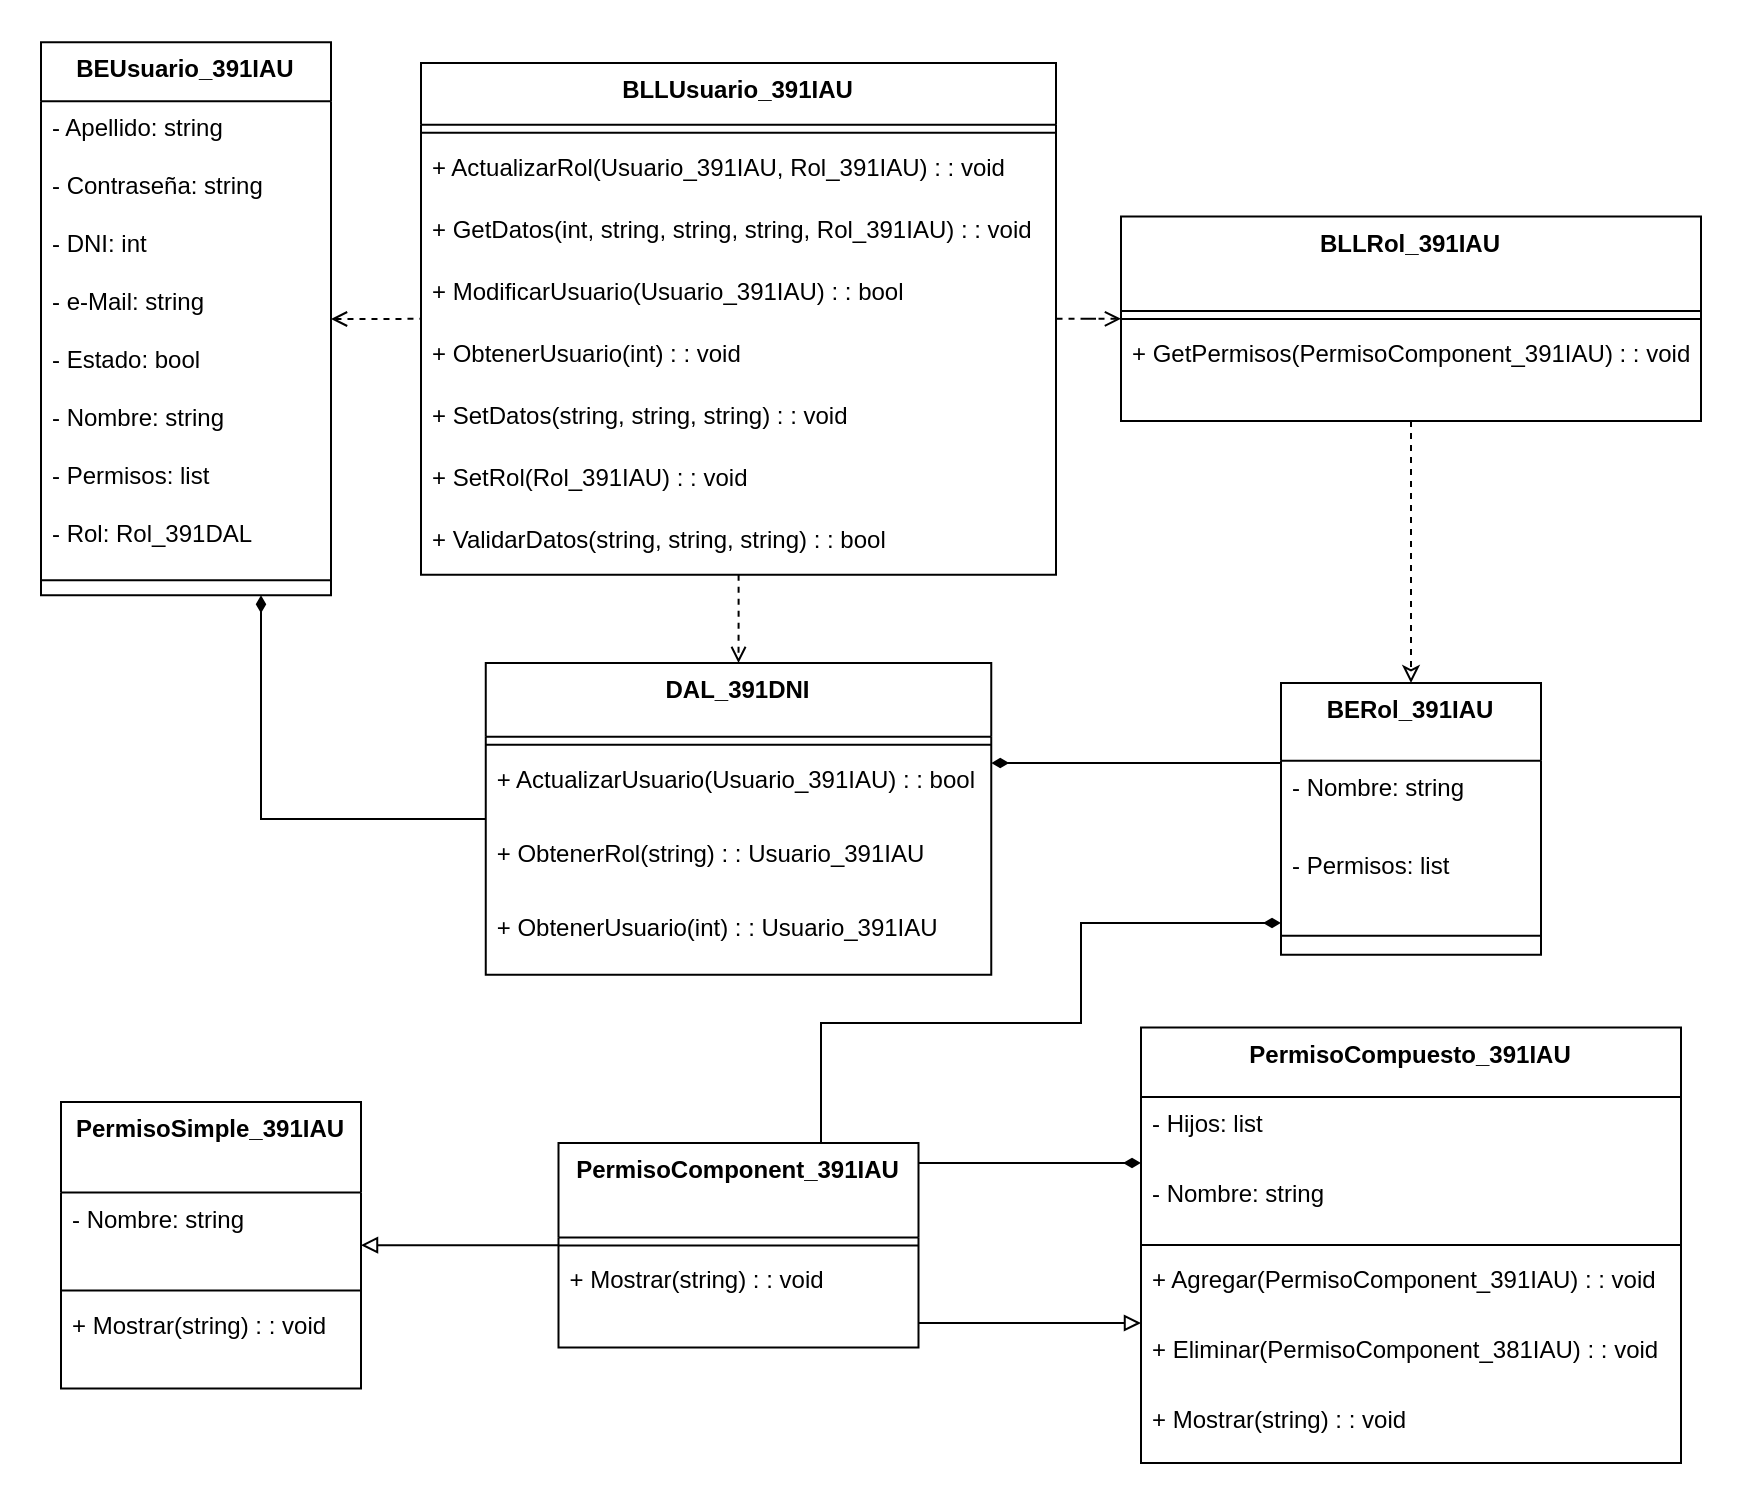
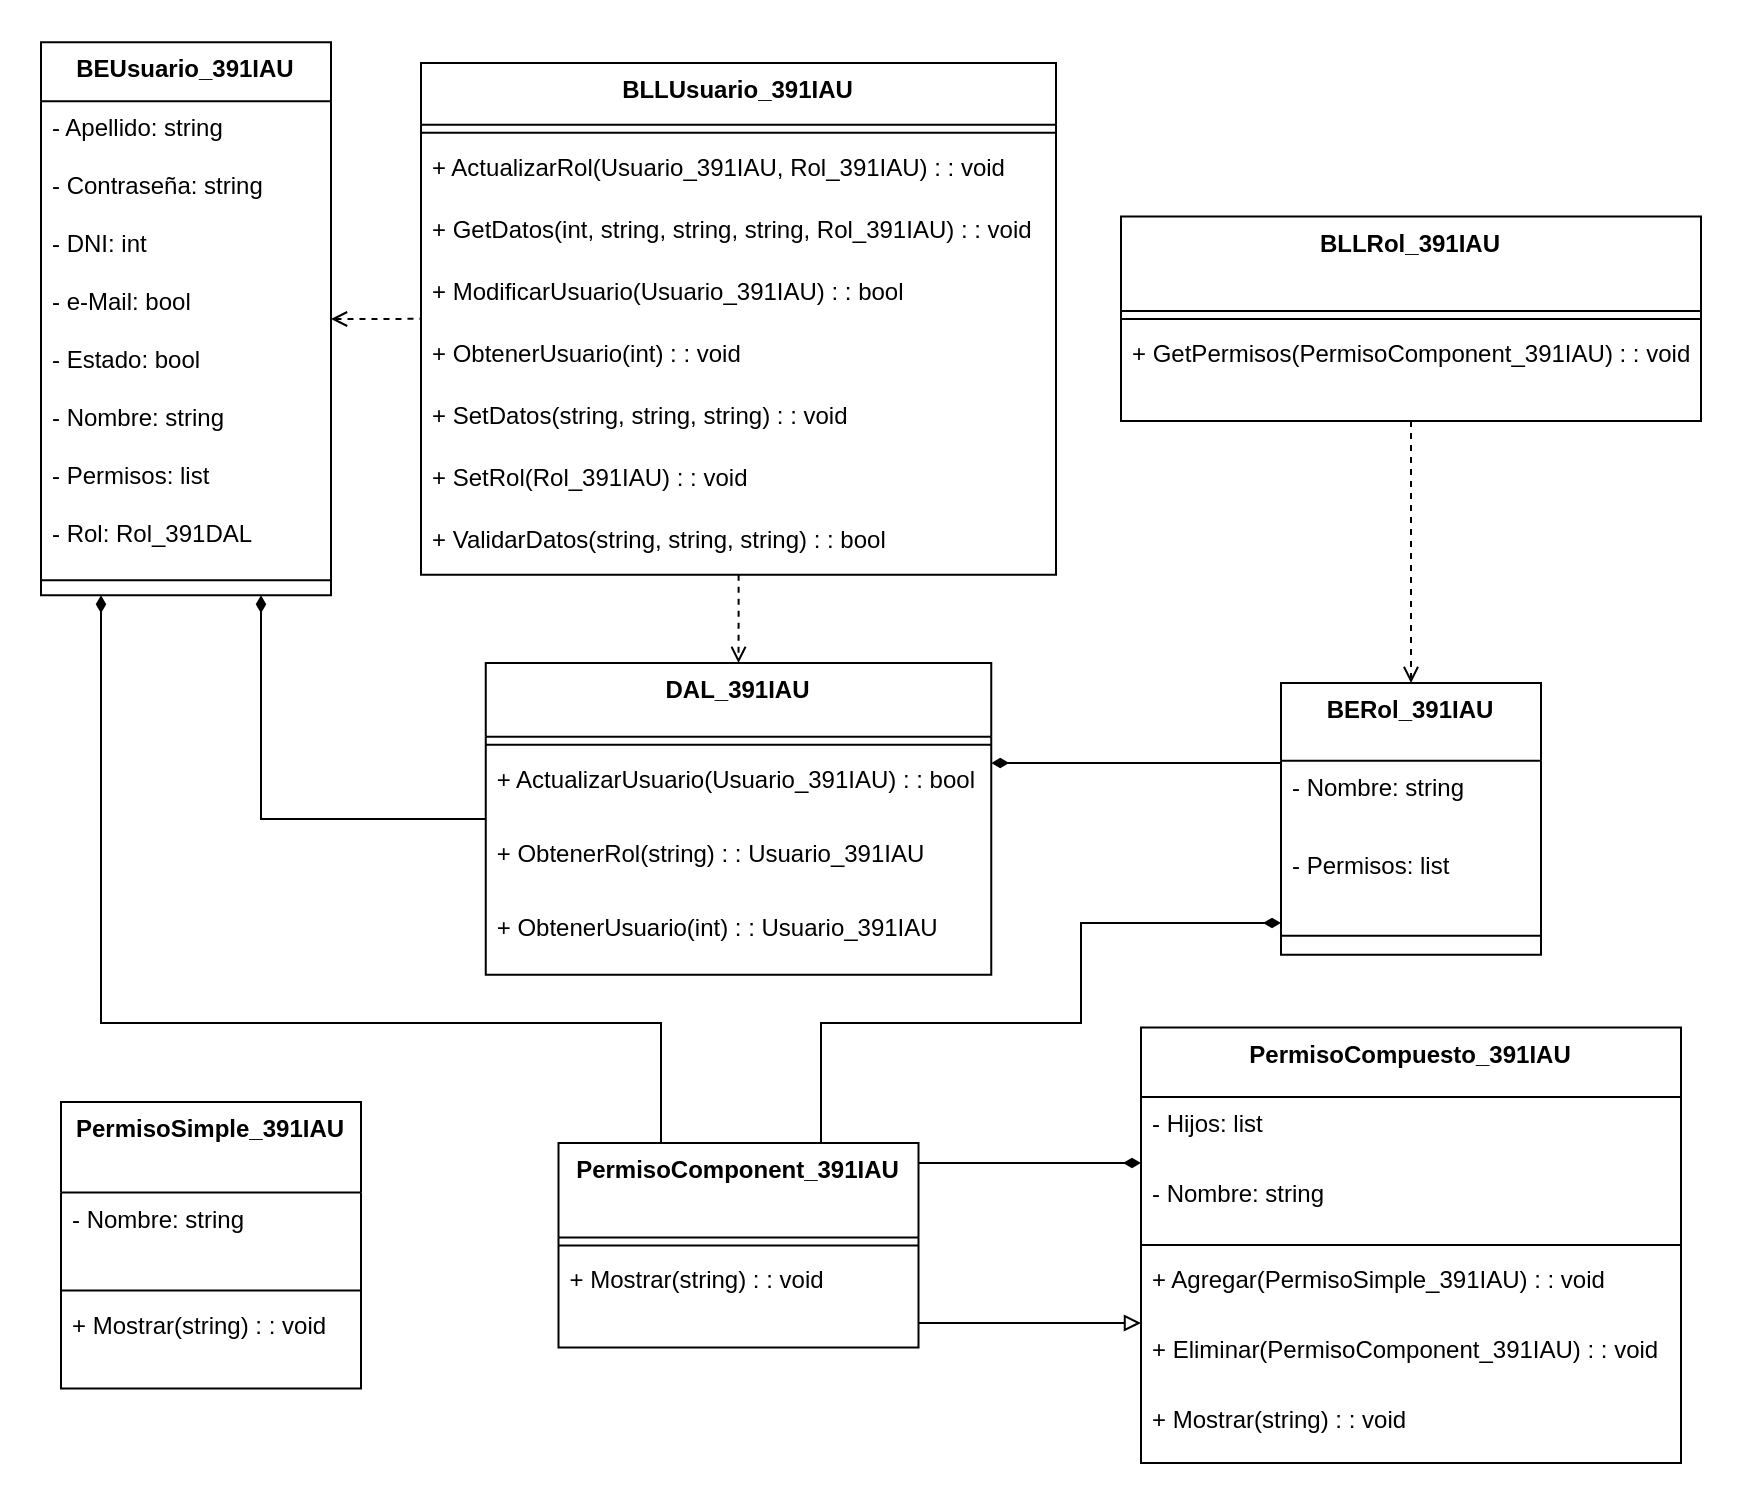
- <mxCell id="7" value="- e-Mail: string" style="text;strokeColor=none;fillColor=none;align=left;verticalAlign=top;spacingLeft=4;spacingRight=4;overflow=hidden;rotatable=0;points=[[0,0.5],[1,0.5]];portConstraint=eastwest;" parent="3" vertex="1"><mxGeometry y="116.474" width="145" height="29" as="geometry" /></mxCell>
+ <mxCell id="7" value="- e-Mail: bool" style="text;strokeColor=none;fillColor=none;align=left;verticalAlign=top;spacingLeft=4;spacingRight=4;overflow=hidden;rotatable=0;points=[[0,0.5],[1,0.5]];portConstraint=eastwest;" parent="3" vertex="1"><mxGeometry y="116.474" width="145" height="29" as="geometry" /></mxCell>
- <mxCell id="47" style="edgeStyle=orthogonalEdgeStyle;rounded=0;orthogonalLoop=1;jettySize=auto;html=1;endArrow=none;startFill=0;startArrow=open;dashed=1;" parent="1" source="49" target="14" edge="1"><mxGeometry relative="1" as="geometry" /></mxCell>
- <mxCell id="48" style="edgeStyle=orthogonalEdgeStyle;rounded=0;orthogonalLoop=1;jettySize=auto;html=1;dashed=1;endArrow=classic;endFill=0;" parent="1" source="49" target="43" edge="1"><mxGeometry relative="1" as="geometry" /></mxCell>
+ <mxCell id="48" style="edgeStyle=orthogonalEdgeStyle;rounded=0;orthogonalLoop=1;jettySize=auto;html=1;dashed=1;endArrow=open;endFill=0;" parent="1" source="49" target="43" edge="1"><mxGeometry relative="1" as="geometry" /></mxCell>
- <mxCell id="53" value="DAL_391DNI" style="swimlane;fontStyle=1;align=center;verticalAlign=top;childLayout=stackLayout;horizontal=1;startSize=36.889;horizontalStack=0;resizeParent=1;resizeParentMax=0;resizeLast=0;collapsible=0;marginBottom=0;" parent="1" vertex="1"><mxGeometry x="242.38" y="331" width="252.75" height="155.889" as="geometry" /></mxCell>
+ <mxCell id="53" value="DAL_391IAU" style="swimlane;fontStyle=1;align=center;verticalAlign=top;childLayout=stackLayout;horizontal=1;startSize=36.889;horizontalStack=0;resizeParent=1;resizeParentMax=0;resizeLast=0;collapsible=0;marginBottom=0;" parent="1" vertex="1"><mxGeometry x="242.38" y="331" width="252.75" height="155.889" as="geometry" /></mxCell>
+ <mxCell id="24" style="edgeStyle=orthogonalEdgeStyle;rounded=0;orthogonalLoop=1;jettySize=auto;html=1;endArrow=diamondThin;endFill=1;" parent="1" source="28" target="3" edge="1"><mxGeometry relative="1" as="geometry"><Array as="points"><mxPoint x="330" y="511" /><mxPoint x="50" y="511" /></Array></mxGeometry></mxCell>
- <mxCell id="23" style="edgeStyle=orthogonalEdgeStyle;rounded=0;orthogonalLoop=1;jettySize=auto;html=1;endArrow=block;endFill=0;" parent="1" source="28" target="31" edge="1"><mxGeometry relative="1" as="geometry" /></mxCell>
- <mxCell id="39" value="+ Agregar(PermisoComponent_391IAU) : : void" style="text;strokeColor=none;fillColor=none;align=left;verticalAlign=top;spacingLeft=4;spacingRight=4;overflow=hidden;rotatable=0;points=[[0,0.5],[1,0.5]];portConstraint=eastwest;" parent="35" vertex="1"><mxGeometry y="112.667" width="270" height="35" as="geometry" /></mxCell>
+ <mxCell id="39" value="+ Agregar(PermisoSimple_391IAU) : : void" style="text;strokeColor=none;fillColor=none;align=left;verticalAlign=top;spacingLeft=4;spacingRight=4;overflow=hidden;rotatable=0;points=[[0,0.5],[1,0.5]];portConstraint=eastwest;" parent="35" vertex="1"><mxGeometry y="112.667" width="270" height="35" as="geometry" /></mxCell>
- <mxCell id="40" value="+ Eliminar(PermisoComponent_381IAU) : : void" style="text;strokeColor=none;fillColor=none;align=left;verticalAlign=top;spacingLeft=4;spacingRight=4;overflow=hidden;rotatable=0;points=[[0,0.5],[1,0.5]];portConstraint=eastwest;" parent="35" vertex="1"><mxGeometry y="147.667" width="270" height="35" as="geometry" /></mxCell>
+ <mxCell id="40" value="+ Eliminar(PermisoComponent_391IAU) : : void" style="text;strokeColor=none;fillColor=none;align=left;verticalAlign=top;spacingLeft=4;spacingRight=4;overflow=hidden;rotatable=0;points=[[0,0.5],[1,0.5]];portConstraint=eastwest;" parent="35" vertex="1"><mxGeometry y="147.667" width="270" height="35" as="geometry" /></mxCell>
